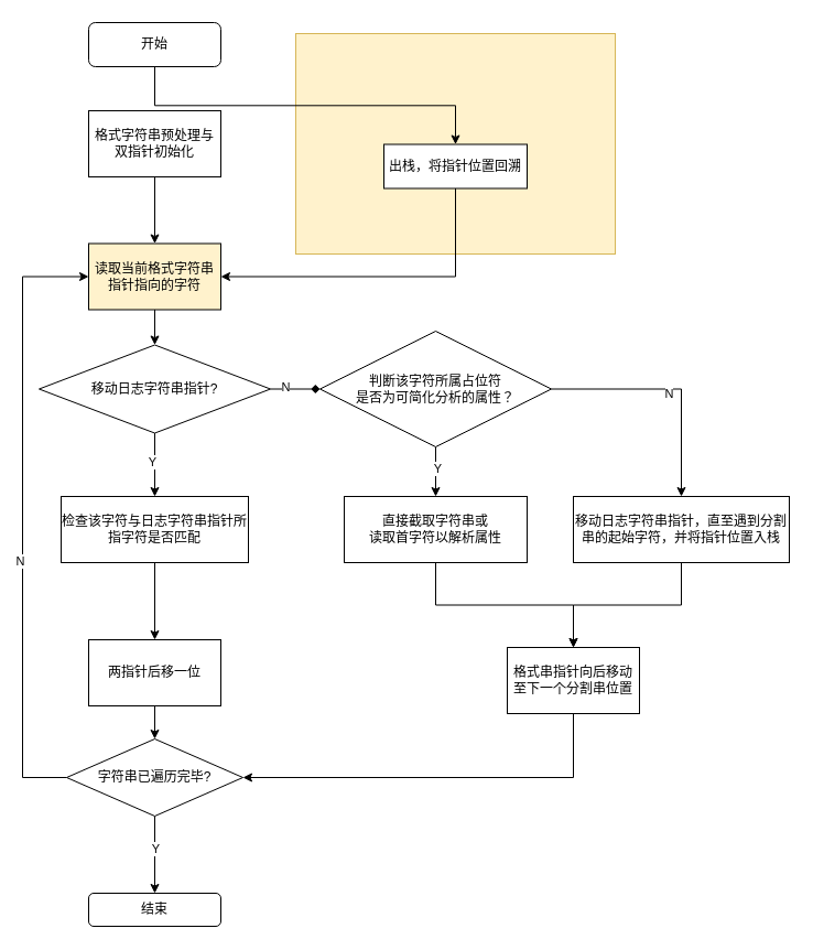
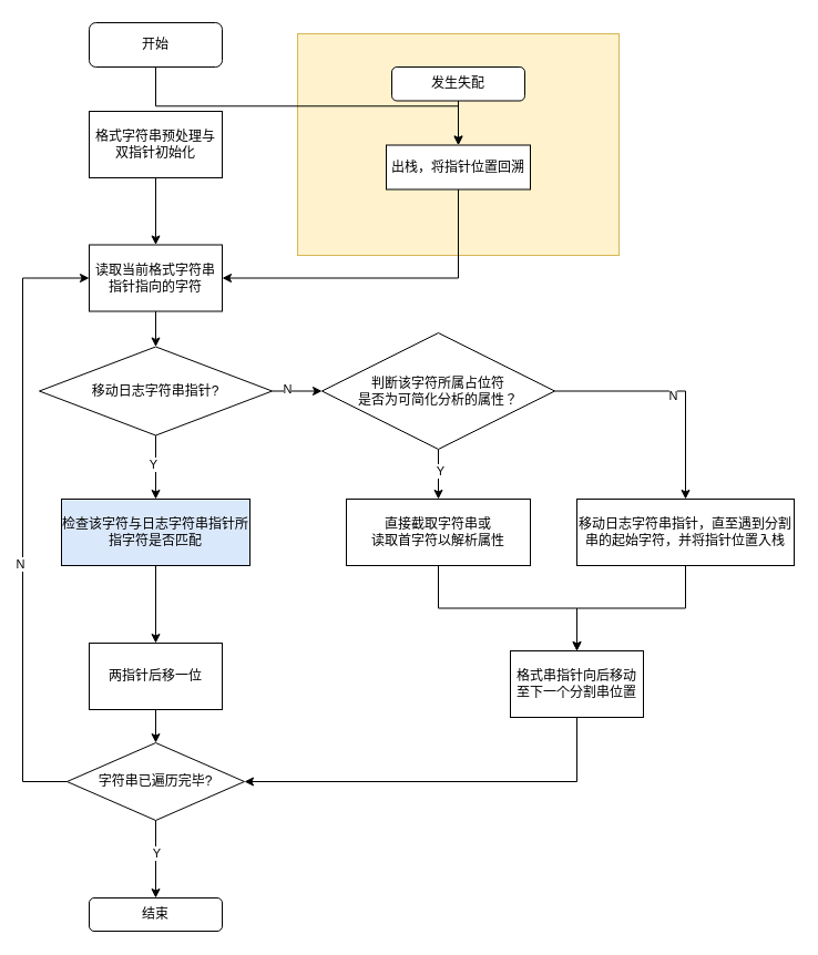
+ <mxCell id="37" value="发生失配" style="rounded=1;whiteSpace=wrap;html=1;" vertex="1" parent="1"><mxGeometry x="353" y="60" width="120" height="30.5" as="geometry" /></mxCell>
+ <mxCell id="36" style="edgeStyle=orthogonalEdgeStyle;rounded=0;orthogonalLoop=1;jettySize=auto;html=1;exitX=0.5;exitY=1;exitDx=0;exitDy=0;entryX=0.5;entryY=0;entryDx=0;entryDy=0;" edge="1" parent="1" source="37" target="38"><mxGeometry relative="1" as="geometry" /></mxCell>
- <mxCell id="9" value="读取当前格式字符串指针指向的字符" style="rounded=0;whiteSpace=wrap;html=1;fillColor=#fff2cc;" vertex="1" parent="1"><mxGeometry x="80" y="220.5" width="120" height="60" as="geometry" /></mxCell>
+ <mxCell id="9" value="读取当前格式字符串指针指向的字符" style="rounded=0;whiteSpace=wrap;html=1;" vertex="1" parent="1"><mxGeometry x="80" y="220.5" width="120" height="60" as="geometry" /></mxCell>
- <mxCell id="12" value="" style="edgeStyle=orthogonalEdgeStyle;rounded=0;orthogonalLoop=1;jettySize=auto;html=1;exitX=1;exitY=0.5;exitDx=0;exitDy=0;endArrow=diamond;" edge="1" parent="1" source="14" target="21"><mxGeometry relative="1" as="geometry" /></mxCell>
+ <mxCell id="12" value="" style="edgeStyle=orthogonalEdgeStyle;rounded=0;orthogonalLoop=1;jettySize=auto;html=1;exitX=1;exitY=0.5;exitDx=0;exitDy=0;" edge="1" parent="1" source="14" target="21"><mxGeometry relative="1" as="geometry" /></mxCell>
- <mxCell id="16" value="检查该字符与日志字符串指针所指字符是否匹配" style="whiteSpace=wrap;html=1;" vertex="1" parent="1"><mxGeometry x="55" y="450" width="170" height="60" as="geometry" /></mxCell>
+ <mxCell id="16" value="检查该字符与日志字符串指针所指字符是否匹配" style="whiteSpace=wrap;html=1;fillColor=#dae8fc;" vertex="1" parent="1"><mxGeometry x="55" y="450" width="170" height="60" as="geometry" /></mxCell>
